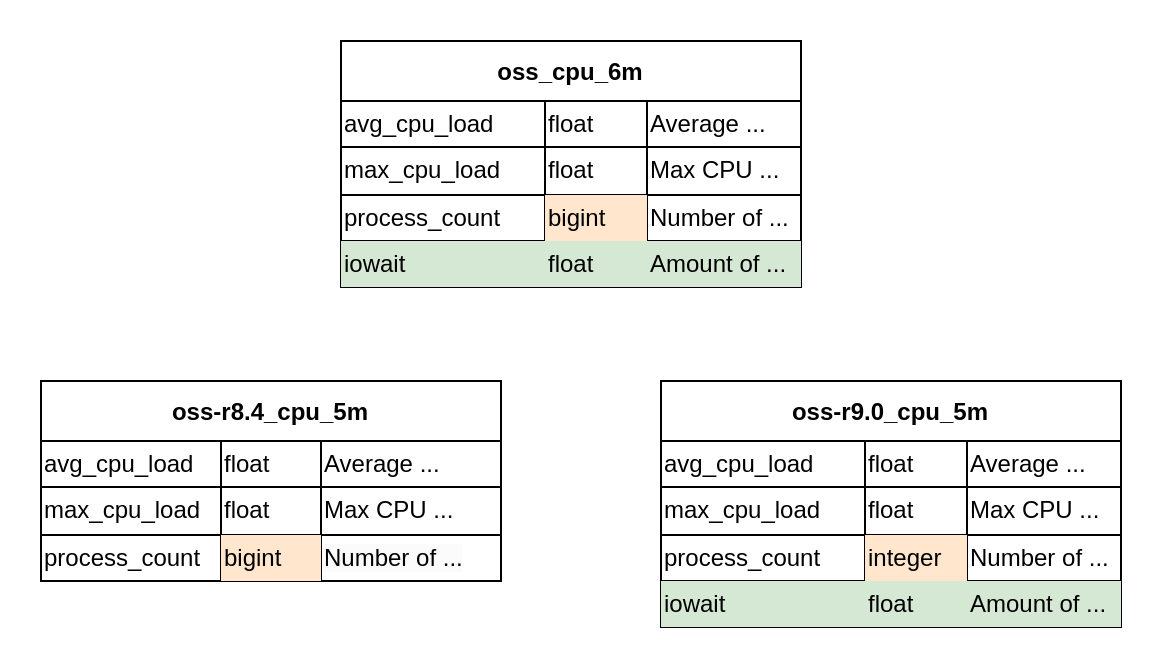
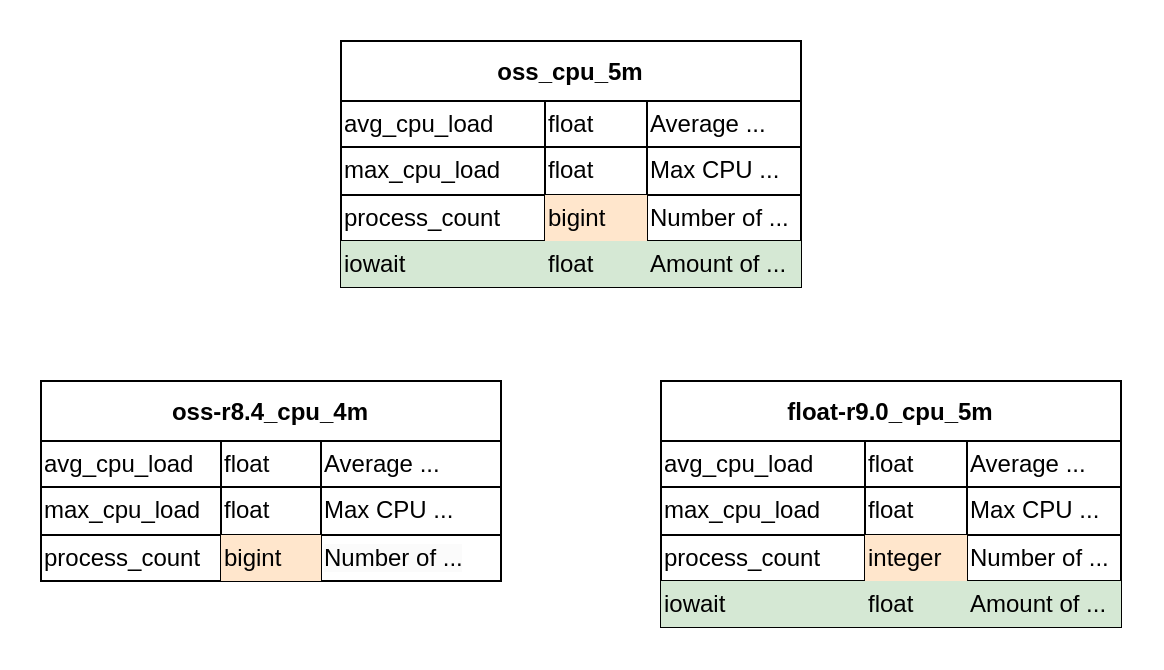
- <mxCell id="32" value="oss_cpu_6m" style="shape=table;startSize=30;container=1;collapsible=0;childLayout=tableLayout;fontStyle=1;align=center;" vertex="1" parent="1"><mxGeometry x="170" y="20" width="230" height="123" as="geometry" /></mxCell>
+ <mxCell id="32" value="oss_cpu_5m" style="shape=table;startSize=30;container=1;collapsible=0;childLayout=tableLayout;fontStyle=1;align=center;" vertex="1" parent="1"><mxGeometry x="170" y="20" width="230" height="123" as="geometry" /></mxCell>
- <mxCell id="2" value="oss-r8.4_cpu_5m" style="shape=table;startSize=30;container=1;collapsible=0;childLayout=tableLayout;fontStyle=1;align=center;" parent="1" vertex="1"><mxGeometry x="20" y="190" width="230" height="100" as="geometry" /></mxCell>
+ <mxCell id="2" value="oss-r8.4_cpu_4m" style="shape=table;startSize=30;container=1;collapsible=0;childLayout=tableLayout;fontStyle=1;align=center;" parent="1" vertex="1"><mxGeometry x="20" y="190" width="230" height="100" as="geometry" /></mxCell>
- <mxCell id="15" value="oss-r9.0_cpu_5m" style="shape=table;startSize=30;container=1;collapsible=0;childLayout=tableLayout;fontStyle=1;align=center;" parent="1" vertex="1"><mxGeometry x="330" y="190" width="230" height="123" as="geometry" /></mxCell>
+ <mxCell id="15" value="float-r9.0_cpu_5m" style="shape=table;startSize=30;container=1;collapsible=0;childLayout=tableLayout;fontStyle=1;align=center;" parent="1" vertex="1"><mxGeometry x="330" y="190" width="230" height="123" as="geometry" /></mxCell>
